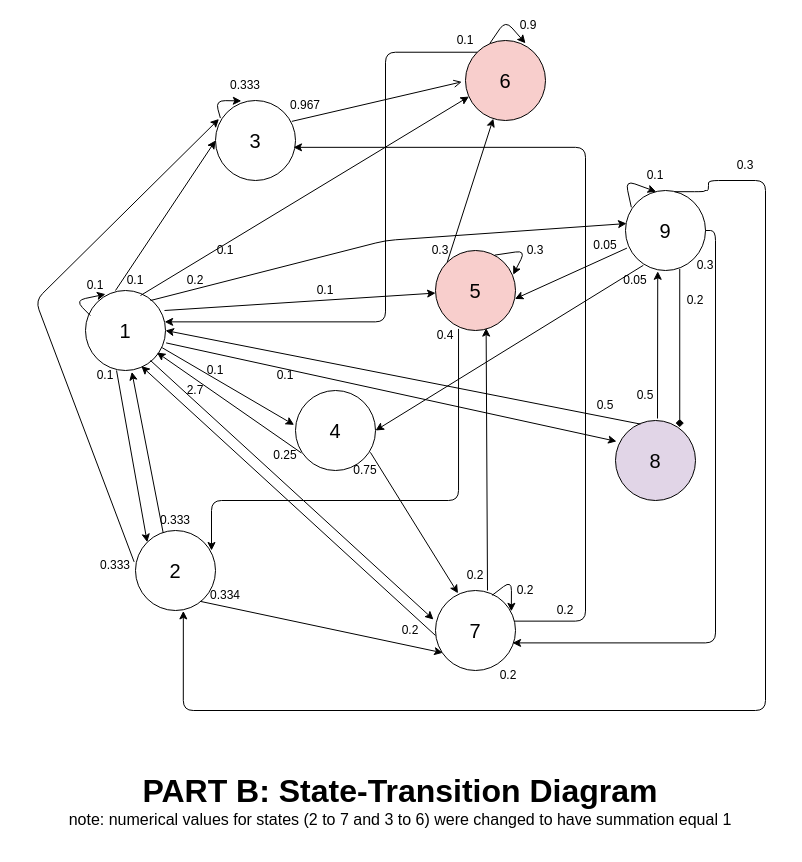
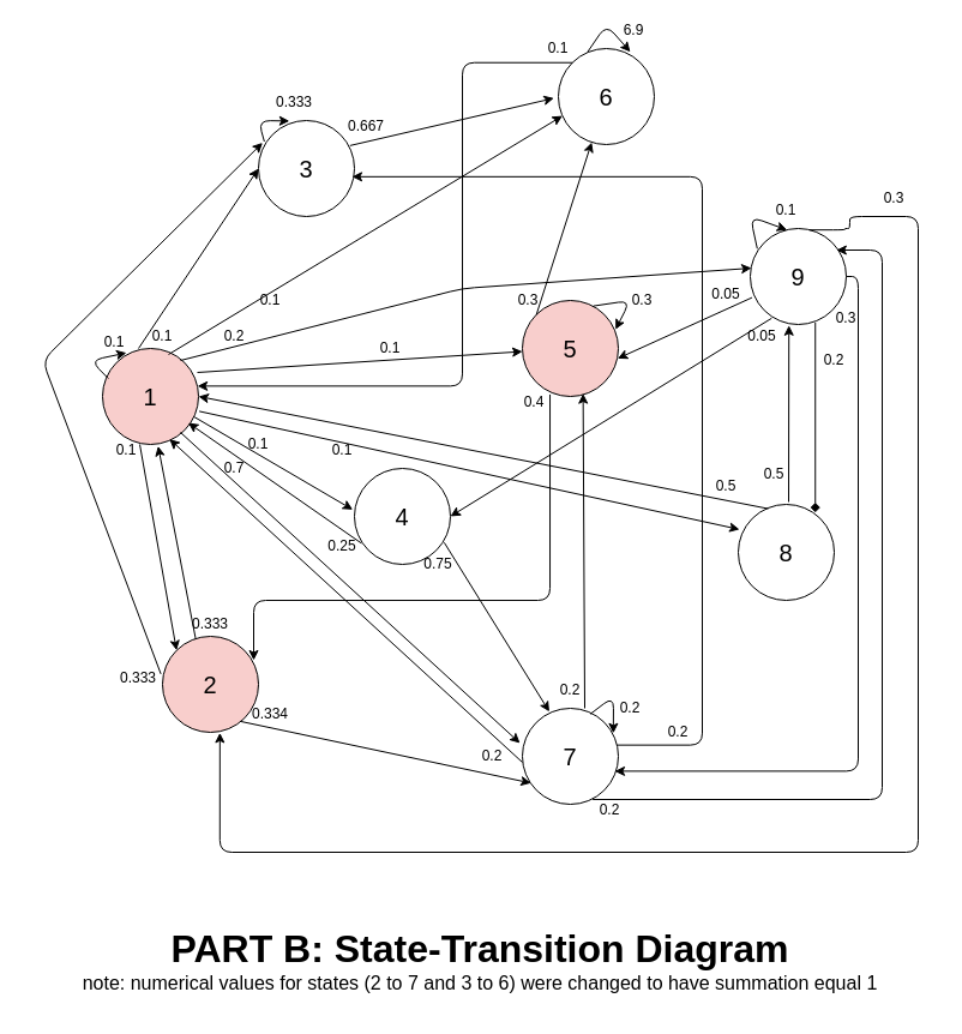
- <mxCell id="46" value="0.9" style="text;html=1;strokeColor=none;fillColor=none;align=center;verticalAlign=middle;whiteSpace=wrap;rounded=0;" vertex="1" parent="1"><mxGeometry x="518" y="20" width="20" height="10" as="geometry" /></mxCell>
+ <mxCell id="46" value="6.9" style="text;html=1;strokeColor=none;fillColor=none;align=center;verticalAlign=middle;whiteSpace=wrap;rounded=0;" vertex="1" parent="1"><mxGeometry x="518" y="20" width="20" height="10" as="geometry" /></mxCell>
- <mxCell id="5" value="&lt;font style=&quot;font-size: 20px&quot;&gt;6&lt;/font&gt;" style="ellipse;whiteSpace=wrap;html=1;aspect=fixed;fillColor=#f8cecc;" vertex="1" parent="1"><mxGeometry x="465" y="40" width="80" height="80" as="geometry" /></mxCell>
+ <mxCell id="5" value="&lt;font style=&quot;font-size: 20px&quot;&gt;6&lt;/font&gt;" style="ellipse;whiteSpace=wrap;html=1;aspect=fixed;" vertex="1" parent="1"><mxGeometry x="465" y="40" width="80" height="80" as="geometry" /></mxCell>
- <mxCell id="24" value="" style="endArrow=open;html=1;exitX=0.954;exitY=0.261;exitDx=0;exitDy=0;exitPerimeter=0;entryX=-0.046;entryY=0.517;entryDx=0;entryDy=0;entryPerimeter=0;" edge="1" parent="1" source="4" target="5"><mxGeometry width="50" height="50" relative="1" as="geometry"><mxPoint x="295" y="120" as="sourcePoint" /><mxPoint x="345" y="70" as="targetPoint" /></mxGeometry></mxCell>
+ <mxCell id="24" value="" style="endArrow=classic;html=1;exitX=0.954;exitY=0.261;exitDx=0;exitDy=0;exitPerimeter=0;entryX=-0.046;entryY=0.517;entryDx=0;entryDy=0;entryPerimeter=0;" edge="1" parent="1" source="4" target="5"><mxGeometry width="50" height="50" relative="1" as="geometry"><mxPoint x="295" y="120" as="sourcePoint" /><mxPoint x="345" y="70" as="targetPoint" /></mxGeometry></mxCell>
- <mxCell id="47" value="0.967" style="text;html=1;strokeColor=none;fillColor=none;align=center;verticalAlign=middle;whiteSpace=wrap;rounded=0;" vertex="1" parent="1"><mxGeometry x="295" y="100" width="20" height="10" as="geometry" /></mxCell>
+ <mxCell id="47" value="0.667" style="text;html=1;strokeColor=none;fillColor=none;align=center;verticalAlign=middle;whiteSpace=wrap;rounded=0;" vertex="1" parent="1"><mxGeometry x="295" y="100" width="20" height="10" as="geometry" /></mxCell>
- <mxCell id="3" value="&lt;font style=&quot;font-size: 20px&quot;&gt;1&lt;/font&gt;" style="ellipse;whiteSpace=wrap;html=1;aspect=fixed;" vertex="1" parent="1"><mxGeometry x="85" y="290" width="80" height="80" as="geometry" /></mxCell>
+ <mxCell id="3" value="&lt;font style=&quot;font-size: 20px&quot;&gt;1&lt;/font&gt;" style="ellipse;whiteSpace=wrap;html=1;aspect=fixed;fillColor=#f8cecc;" vertex="1" parent="1"><mxGeometry x="85" y="290" width="80" height="80" as="geometry" /></mxCell>
- <mxCell id="62" value="2.7" style="text;html=1;strokeColor=none;fillColor=none;align=center;verticalAlign=middle;whiteSpace=wrap;rounded=0;" vertex="1" parent="1"><mxGeometry x="185" y="385" width="20" height="10" as="geometry" /></mxCell>
+ <mxCell id="62" value="0.7" style="text;html=1;strokeColor=none;fillColor=none;align=center;verticalAlign=middle;whiteSpace=wrap;rounded=0;" vertex="1" parent="1"><mxGeometry x="185" y="385" width="20" height="10" as="geometry" /></mxCell>
- <mxCell id="8" value="&lt;font style=&quot;font-size: 20px&quot;&gt;8&lt;/font&gt;" style="ellipse;whiteSpace=wrap;html=1;aspect=fixed;fillColor=#e1d5e7;" vertex="1" parent="1"><mxGeometry x="615" y="420" width="80" height="80" as="geometry" /></mxCell>
+ <mxCell id="8" value="&lt;font style=&quot;font-size: 20px&quot;&gt;8&lt;/font&gt;" style="ellipse;whiteSpace=wrap;html=1;aspect=fixed;" vertex="1" parent="1"><mxGeometry x="615" y="420" width="80" height="80" as="geometry" /></mxCell>
+ <mxCell id="36" value="" style="edgeStyle=elbowEdgeStyle;elbow=horizontal;endArrow=classic;html=1;exitX=0.733;exitY=0.95;exitDx=0;exitDy=0;exitPerimeter=0;entryX=0.898;entryY=0.225;entryDx=0;entryDy=0;entryPerimeter=0;" edge="1" parent="1" source="10" target="6"><mxGeometry width="50" height="50" relative="1" as="geometry"><mxPoint x="565" y="680" as="sourcePoint" /><mxPoint x="615" y="630" as="targetPoint" /><Array as="points"><mxPoint x="735" y="430" /></Array></mxGeometry></mxCell>
- <mxCell id="9" value="&lt;font style=&quot;font-size: 20px&quot;&gt;2&lt;/font&gt;" style="ellipse;whiteSpace=wrap;html=1;aspect=fixed;" vertex="1" parent="1"><mxGeometry x="135" y="530" width="80" height="80" as="geometry" /></mxCell>
+ <mxCell id="9" value="&lt;font style=&quot;font-size: 20px&quot;&gt;2&lt;/font&gt;" style="ellipse;whiteSpace=wrap;html=1;aspect=fixed;fillColor=#f8cecc;" vertex="1" parent="1"><mxGeometry x="135" y="530" width="80" height="80" as="geometry" /></mxCell>
